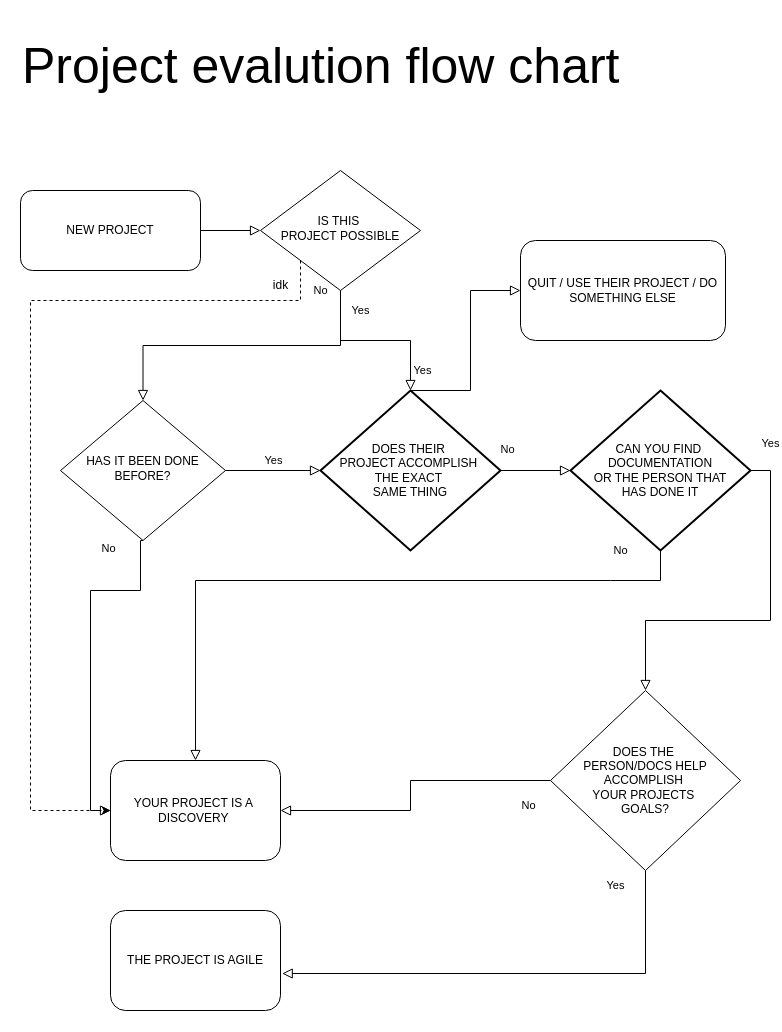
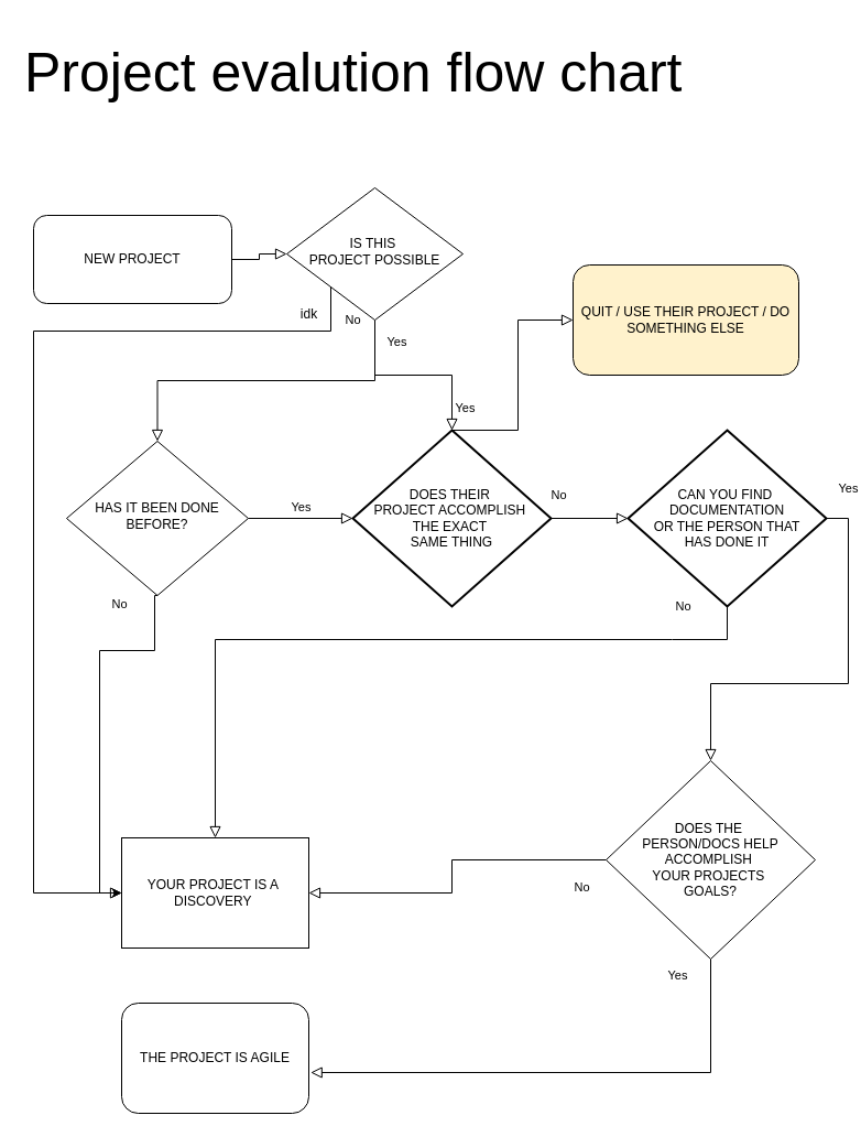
- <mxCell id="3" value="NEW PROJECT" style="rounded=1;whiteSpace=wrap;html=1;fontSize=12;glass=0;strokeWidth=1;shadow=0;" parent="1" vertex="1"><mxGeometry x="20" y="190" width="180" height="80" as="geometry" /></mxCell>
+ <mxCell id="3" value="NEW PROJECT" style="rounded=1;whiteSpace=wrap;html=1;fontSize=12;glass=0;strokeWidth=1;shadow=0;" parent="1" vertex="1"><mxGeometry x="30" y="195" width="180" height="80" as="geometry" /></mxCell>
- <mxCell id="7" value="QUIT / USE THEIR PROJECT / DO SOMETHING ELSE" style="rounded=1;whiteSpace=wrap;html=1;fontSize=12;glass=0;strokeWidth=1;shadow=0;" parent="1" vertex="1"><mxGeometry x="520" y="240" width="205" height="100" as="geometry" /></mxCell>
+ <mxCell id="7" value="QUIT / USE THEIR PROJECT / DO SOMETHING ELSE" style="rounded=1;whiteSpace=wrap;html=1;fontSize=12;glass=0;strokeWidth=1;shadow=0;fillColor=#fff2cc;" parent="1" vertex="1"><mxGeometry x="520" y="240" width="205" height="100" as="geometry" /></mxCell>
- <mxCell id="23" value="" style="edgeStyle=orthogonalEdgeStyle;orthogonalLoop=1;jettySize=auto;html=1;rounded=0;exitX=0;exitY=1;exitDx=0;exitDy=0;entryX=0;entryY=0.5;entryDx=0;entryDy=0;dashed=1;" edge="1" parent="1" source="6" target="10"><mxGeometry width="100" relative="1" as="geometry"><mxPoint x="150" y="320" as="sourcePoint" /><mxPoint x="40" y="320" as="targetPoint" /><Array as="points"><mxPoint x="300" y="300" /><mxPoint x="30" y="300" /><mxPoint x="30" y="810" /></Array></mxGeometry></mxCell>
+ <mxCell id="23" value="" style="edgeStyle=orthogonalEdgeStyle;orthogonalLoop=1;jettySize=auto;html=1;rounded=0;exitX=0;exitY=1;exitDx=0;exitDy=0;entryX=0;entryY=0.5;entryDx=0;entryDy=0;" edge="1" parent="1" source="6" target="10"><mxGeometry width="100" relative="1" as="geometry"><mxPoint x="150" y="320" as="sourcePoint" /><mxPoint x="40" y="320" as="targetPoint" /><Array as="points"><mxPoint x="300" y="300" /><mxPoint x="30" y="300" /><mxPoint x="30" y="810" /></Array></mxGeometry></mxCell>
- <mxCell id="10" value="YOUR PROJECT IS A&amp;nbsp;&lt;div&gt;DISCOVERY&amp;nbsp;&lt;/div&gt;" style="rounded=1;whiteSpace=wrap;html=1;fontSize=12;glass=0;strokeWidth=1;shadow=0;" parent="1" vertex="1"><mxGeometry x="110" y="760" width="170" height="100" as="geometry" /></mxCell>
+ <mxCell id="10" value="YOUR PROJECT IS A&amp;nbsp;&lt;div&gt;DISCOVERY&amp;nbsp;&lt;/div&gt;" style="whiteSpace=wrap;html=1;fontSize=12;glass=0;strokeWidth=1;shadow=0;rounded=0;" parent="1" vertex="1"><mxGeometry x="110" y="760" width="170" height="100" as="geometry" /></mxCell>
